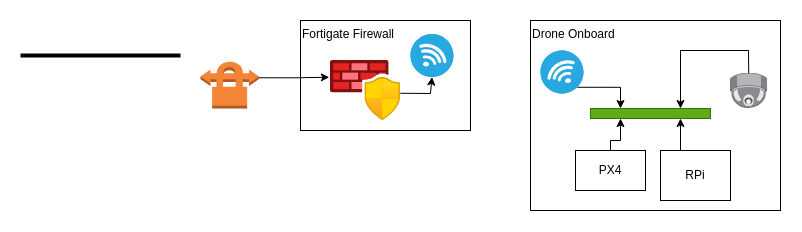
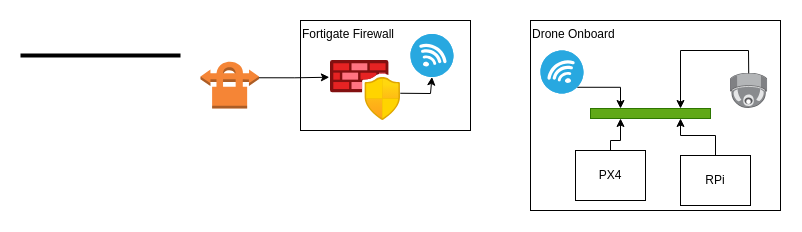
- <mxCell id="13" value="PX4" style="rounded=0;whiteSpace=wrap;html=1;" vertex="1" parent="1"><mxGeometry x="575" y="150" width="70" height="40" as="geometry" /></mxCell>
+ <mxCell id="13" value="PX4" style="rounded=0;whiteSpace=wrap;html=1;" vertex="1" parent="1"><mxGeometry x="575" y="150" width="70" height="50" as="geometry" /></mxCell>
- <mxCell id="15" value="RPi" style="rounded=0;whiteSpace=wrap;html=1;" vertex="1" parent="1"><mxGeometry x="660" y="150" width="70" height="50" as="geometry" /></mxCell>
+ <mxCell id="15" value="RPi" style="rounded=0;whiteSpace=wrap;html=1;" vertex="1" parent="1"><mxGeometry x="680" y="155" width="70" height="50" as="geometry" /></mxCell>
